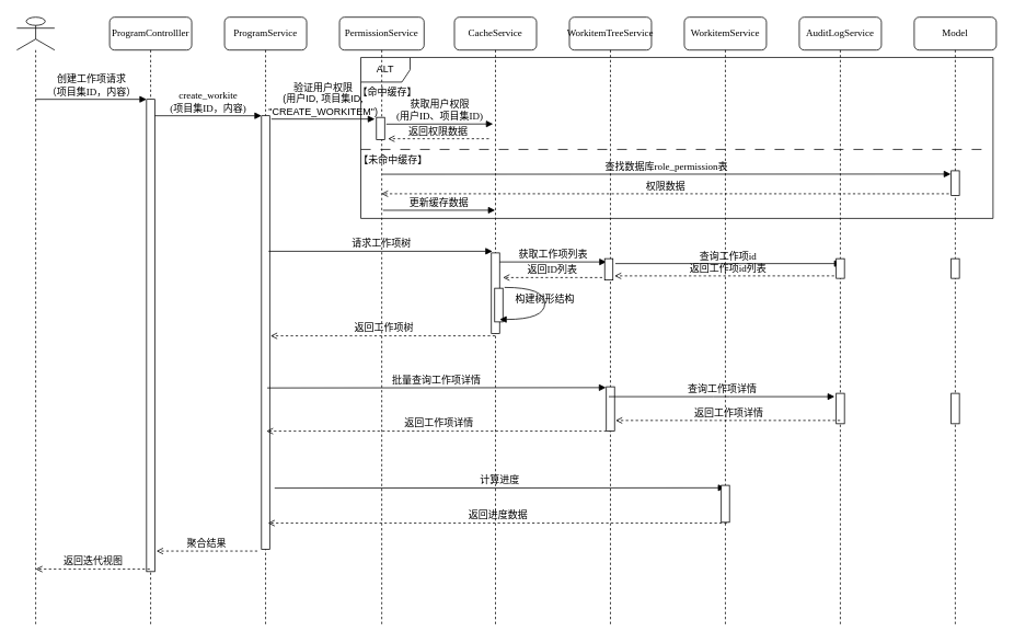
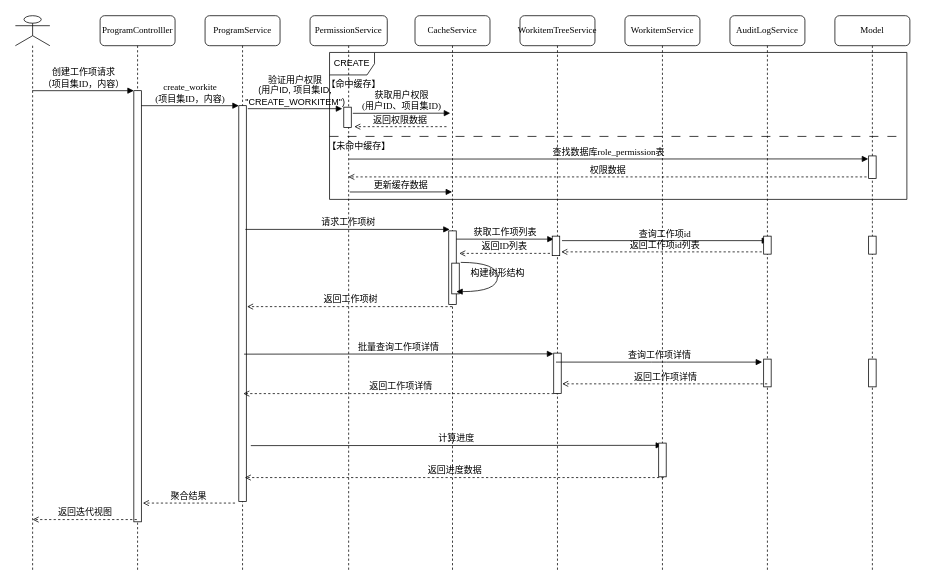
- <mxCell id="2" value="ALT" style="shape=umlFrame;whiteSpace=wrap;html=1;pointerEvents=0;" vertex="1" parent="1"><mxGeometry x="439" y="69" width="770" height="196" as="geometry" /></mxCell>
+ <mxCell id="2" value="CREATE" style="shape=umlFrame;whiteSpace=wrap;html=1;pointerEvents=0;" vertex="1" parent="1"><mxGeometry x="439" y="69" width="770" height="196" as="geometry" /></mxCell>
